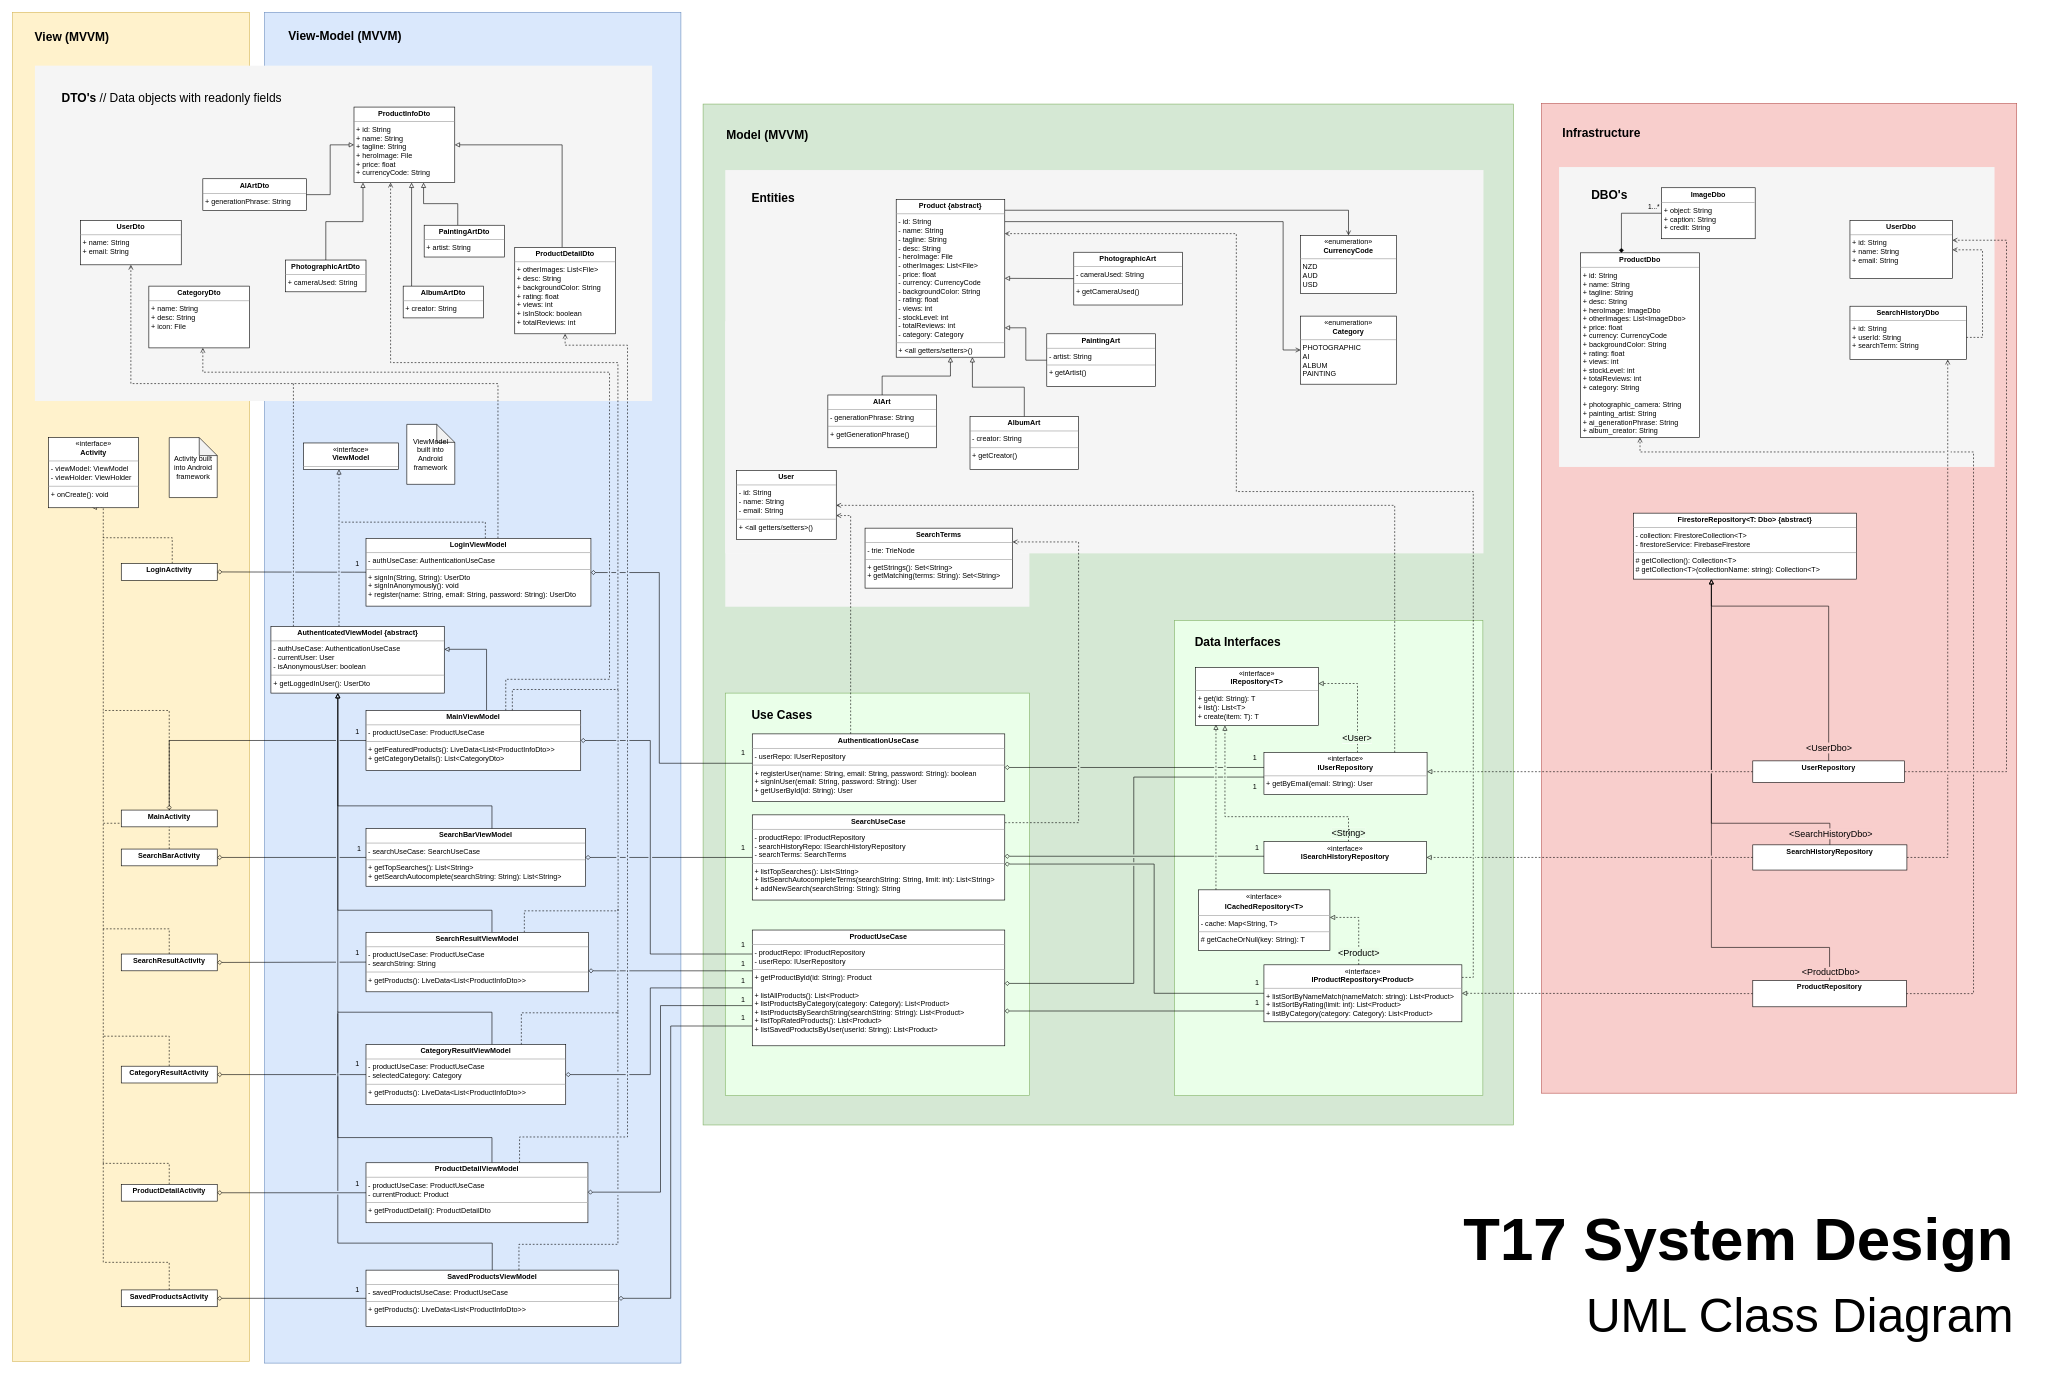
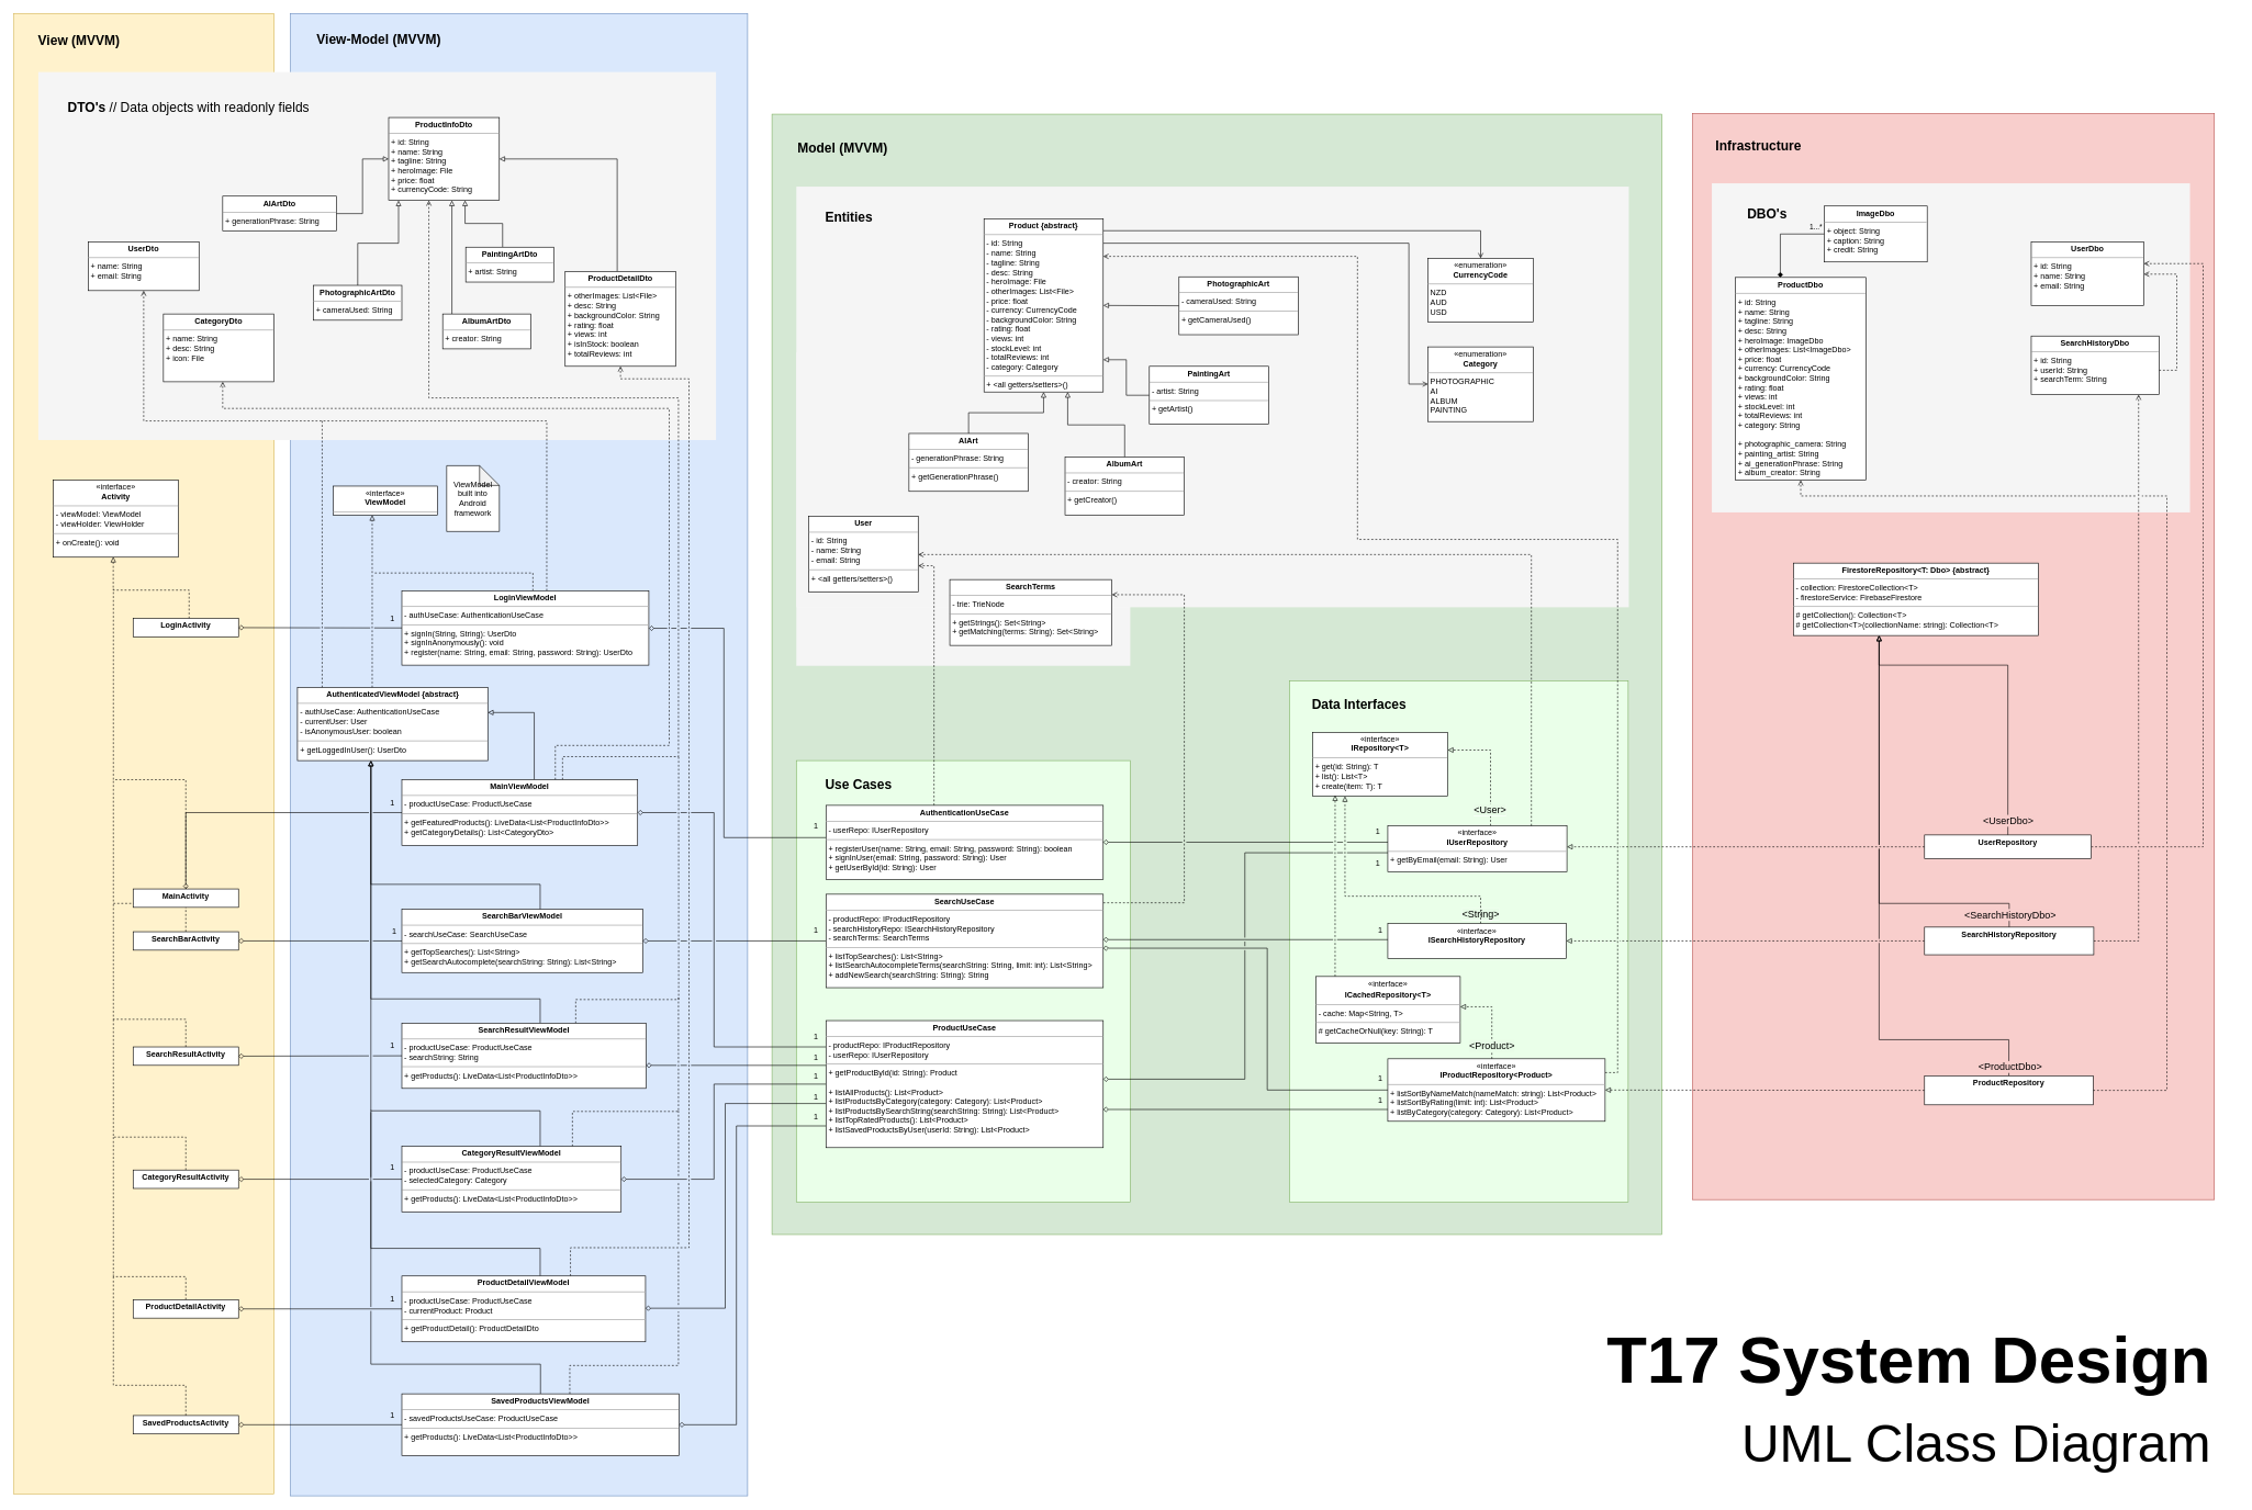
- <mxCell id="167" value="Activity built into Android framework" style="shape=note;whiteSpace=wrap;html=1;backgroundOutline=1;darkOpacity=0.05;" parent="1" vertex="1"><mxGeometry x="281" y="729" width="80" height="100" as="geometry" /></mxCell>
- <mxCell id="15" value="&lt;p style=&quot;margin: 0px ; margin-top: 4px ; text-align: center&quot;&gt;«interface»&lt;br&gt;&lt;b&gt;Activity&lt;/b&gt;&lt;/p&gt;&lt;hr size=&quot;1&quot;&gt;&lt;p style=&quot;margin: 0px ; margin-left: 4px&quot;&gt;- viewModel: ViewModel&lt;br&gt;&lt;/p&gt;&lt;p style=&quot;margin: 0px ; margin-left: 4px&quot;&gt;- viewHolder: ViewHolder&lt;/p&gt;&lt;hr size=&quot;1&quot;&gt;&lt;p style=&quot;margin: 0px ; margin-left: 4px&quot;&gt;+ onCreate(): void&lt;br&gt;&lt;/p&gt;" style="verticalAlign=top;align=left;overflow=fill;fontSize=12;fontFamily=Helvetica;html=1;labelBorderColor=none;" parent="1" vertex="1"><mxGeometry x="80" y="729" width="150" height="117" as="geometry" /></mxCell>
+ <mxCell id="15" value="&lt;p style=&quot;margin: 0px ; margin-top: 4px ; text-align: center&quot;&gt;«interface»&lt;br&gt;&lt;b&gt;Activity&lt;/b&gt;&lt;/p&gt;&lt;hr size=&quot;1&quot;&gt;&lt;p style=&quot;margin: 0px ; margin-left: 4px&quot;&gt;- viewModel: ViewModel&lt;br&gt;&lt;/p&gt;&lt;p style=&quot;margin: 0px ; margin-left: 4px&quot;&gt;- viewHolder: ViewHolder&lt;/p&gt;&lt;hr size=&quot;1&quot;&gt;&lt;p style=&quot;margin: 0px ; margin-left: 4px&quot;&gt;+ onCreate(): void&lt;br&gt;&lt;/p&gt;" style="verticalAlign=top;align=left;overflow=fill;fontSize=12;fontFamily=Helvetica;html=1;labelBorderColor=none;" parent="1" vertex="1"><mxGeometry x="80" y="729" width="190" height="117" as="geometry" /></mxCell>
